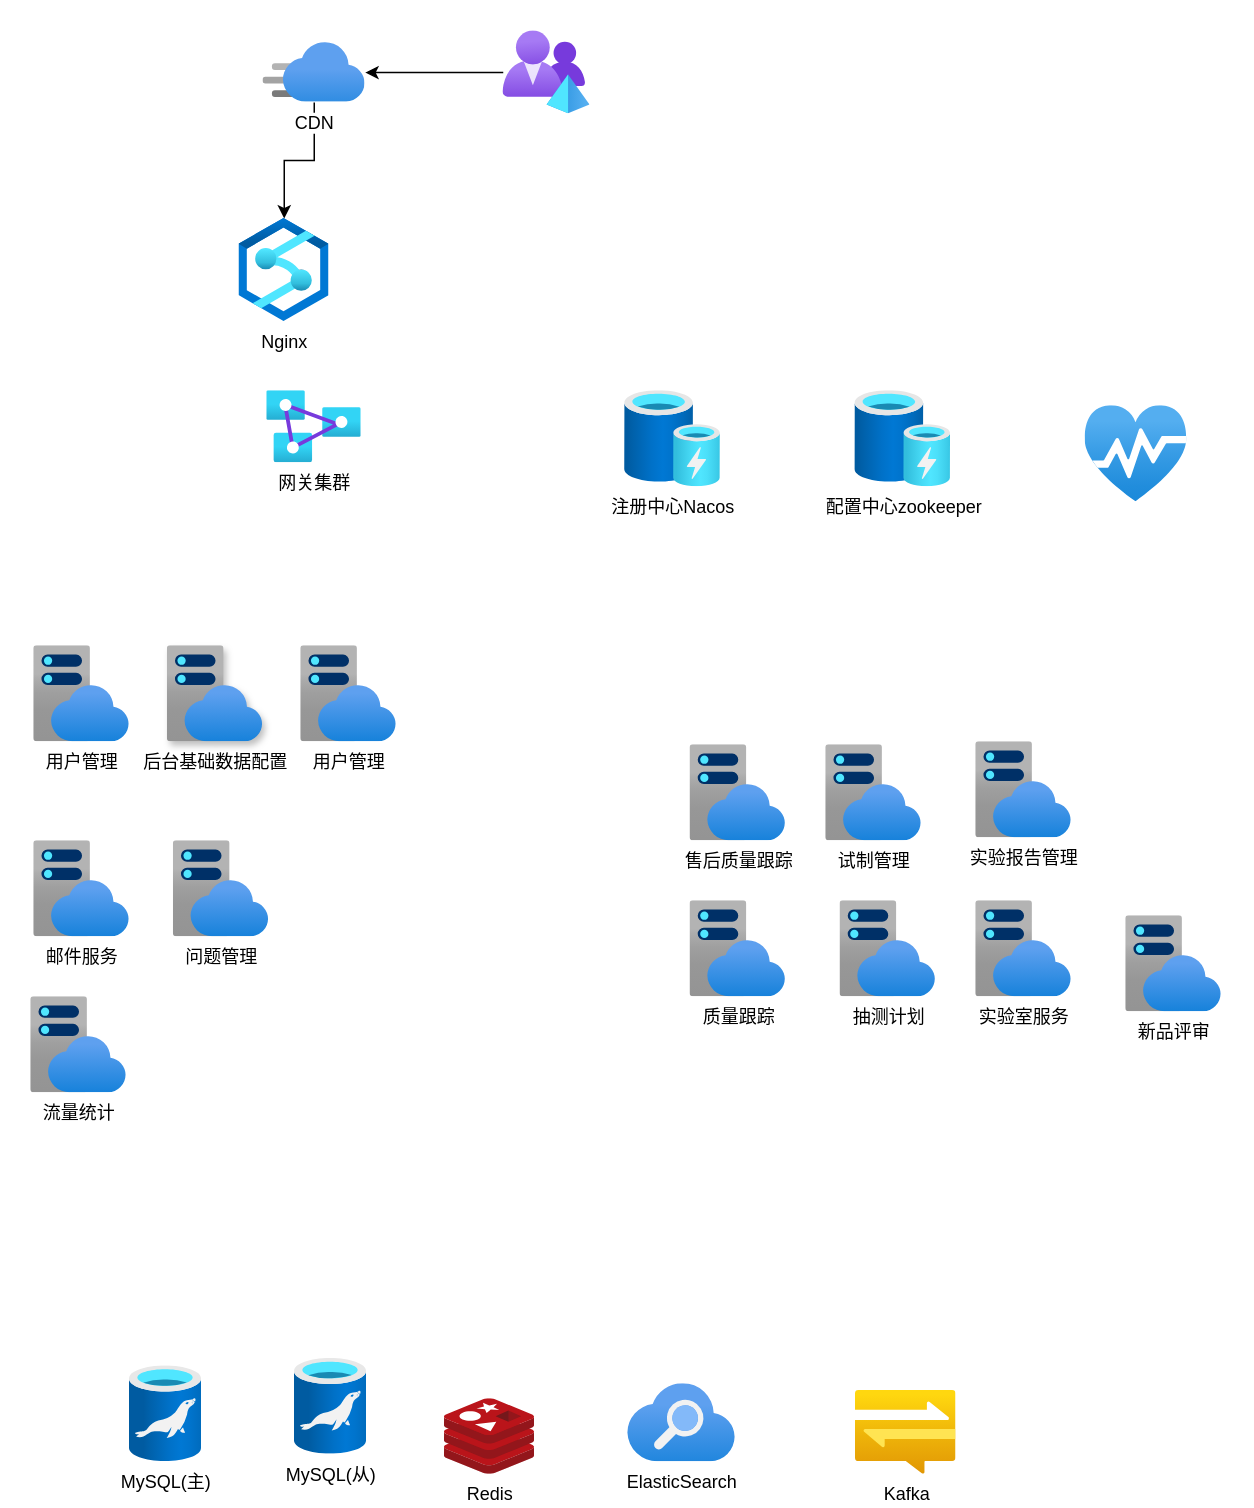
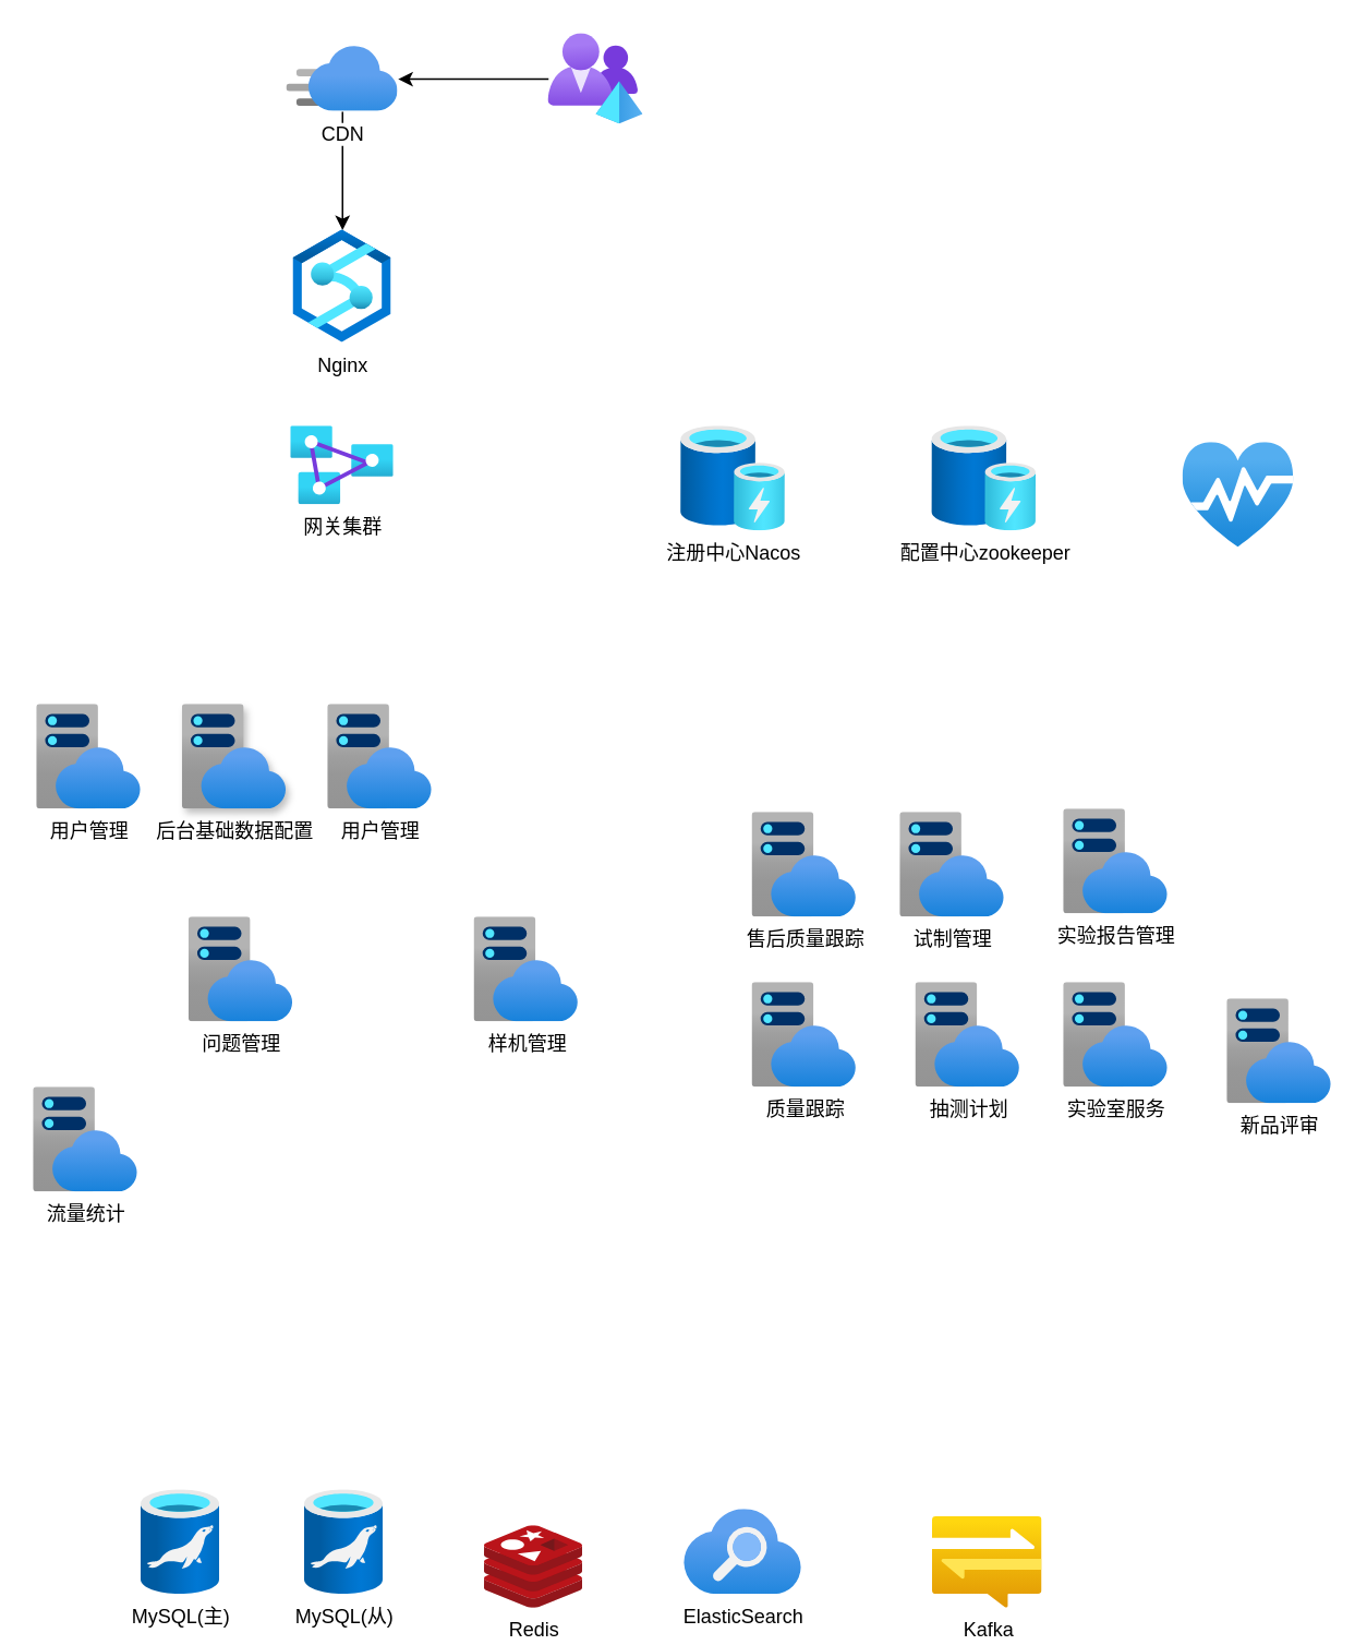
- <mxCell id="19" value="Nginx" style="aspect=fixed;html=1;points=[];align=center;image;fontSize=12;image=img/lib/azure2/analytics/Azure_Synapse_Analytics.svg;" vertex="1" parent="1"><mxGeometry x="159" y="145" width="60" height="69" as="geometry" /></mxCell>
+ <mxCell id="19" value="Nginx" style="aspect=fixed;html=1;points=[];align=center;image;fontSize=12;image=img/lib/azure2/analytics/Azure_Synapse_Analytics.svg;" vertex="1" parent="1"><mxGeometry x="179" y="140" width="60" height="69" as="geometry" /></mxCell>
- <mxCell id="6" value="邮件服务" style="aspect=fixed;html=1;points=[];align=center;image;fontSize=12;image=img/lib/azure2/app_services/App_Service_Plans.svg;" vertex="1" parent="1"><mxGeometry x="22" y="560" width="64" height="64" as="geometry" /></mxCell>
+ <mxCell id="4" value="样机管理" style="aspect=fixed;html=1;points=[];align=center;image;fontSize=12;image=img/lib/azure2/app_services/App_Service_Plans.svg;" vertex="1" parent="1"><mxGeometry x="289.5" y="560" width="64" height="64" as="geometry" /></mxCell>
- <mxCell id="21" value="MySQL(从)" style="aspect=fixed;html=1;points=[];align=center;image;fontSize=12;image=img/lib/azure2/databases/Azure_Database_MariaDB_Server.svg;" vertex="1" parent="1"><mxGeometry x="196" y="905" width="48" height="64" as="geometry" /></mxCell>
+ <mxCell id="21" value="MySQL(从)" style="aspect=fixed;html=1;points=[];align=center;image;fontSize=12;image=img/lib/azure2/databases/Azure_Database_MariaDB_Server.svg;" vertex="1" parent="1"><mxGeometry x="186" y="910" width="48" height="64" as="geometry" /></mxCell>
